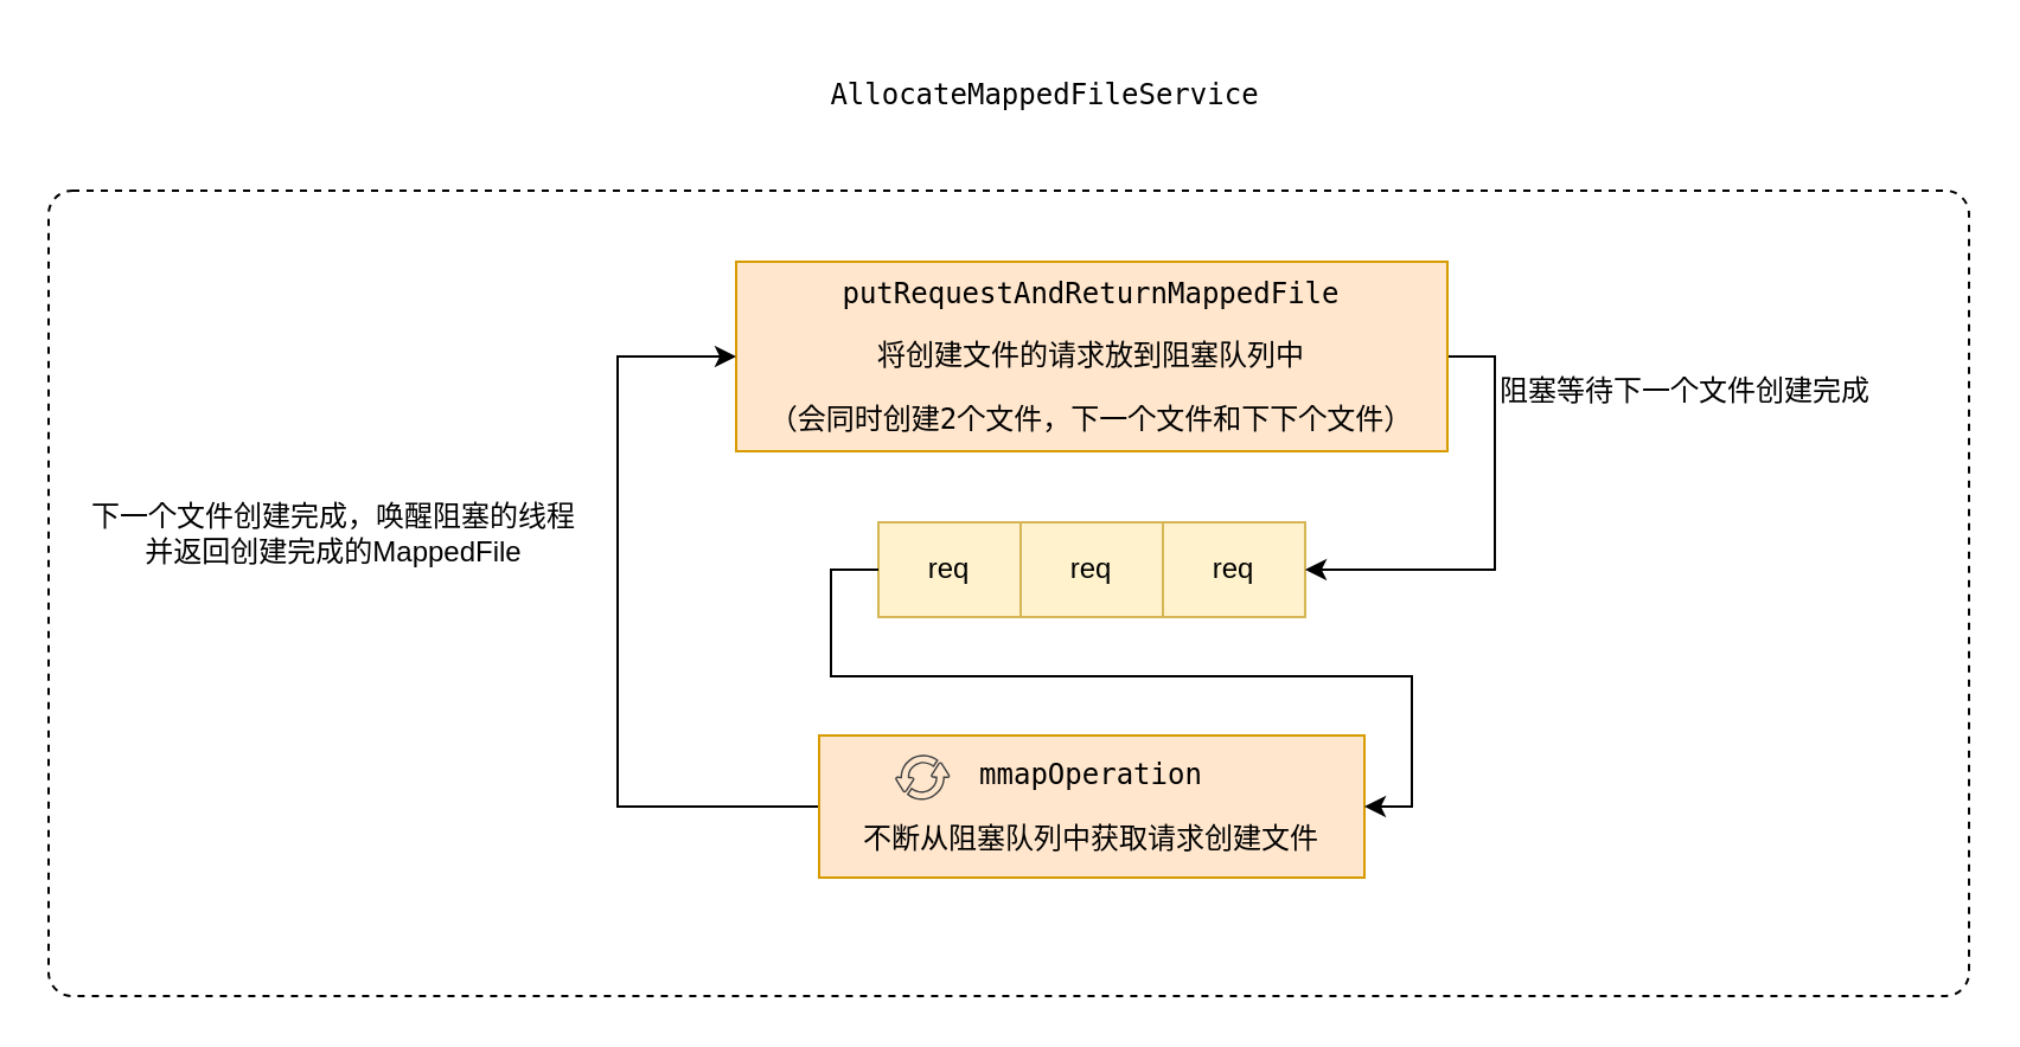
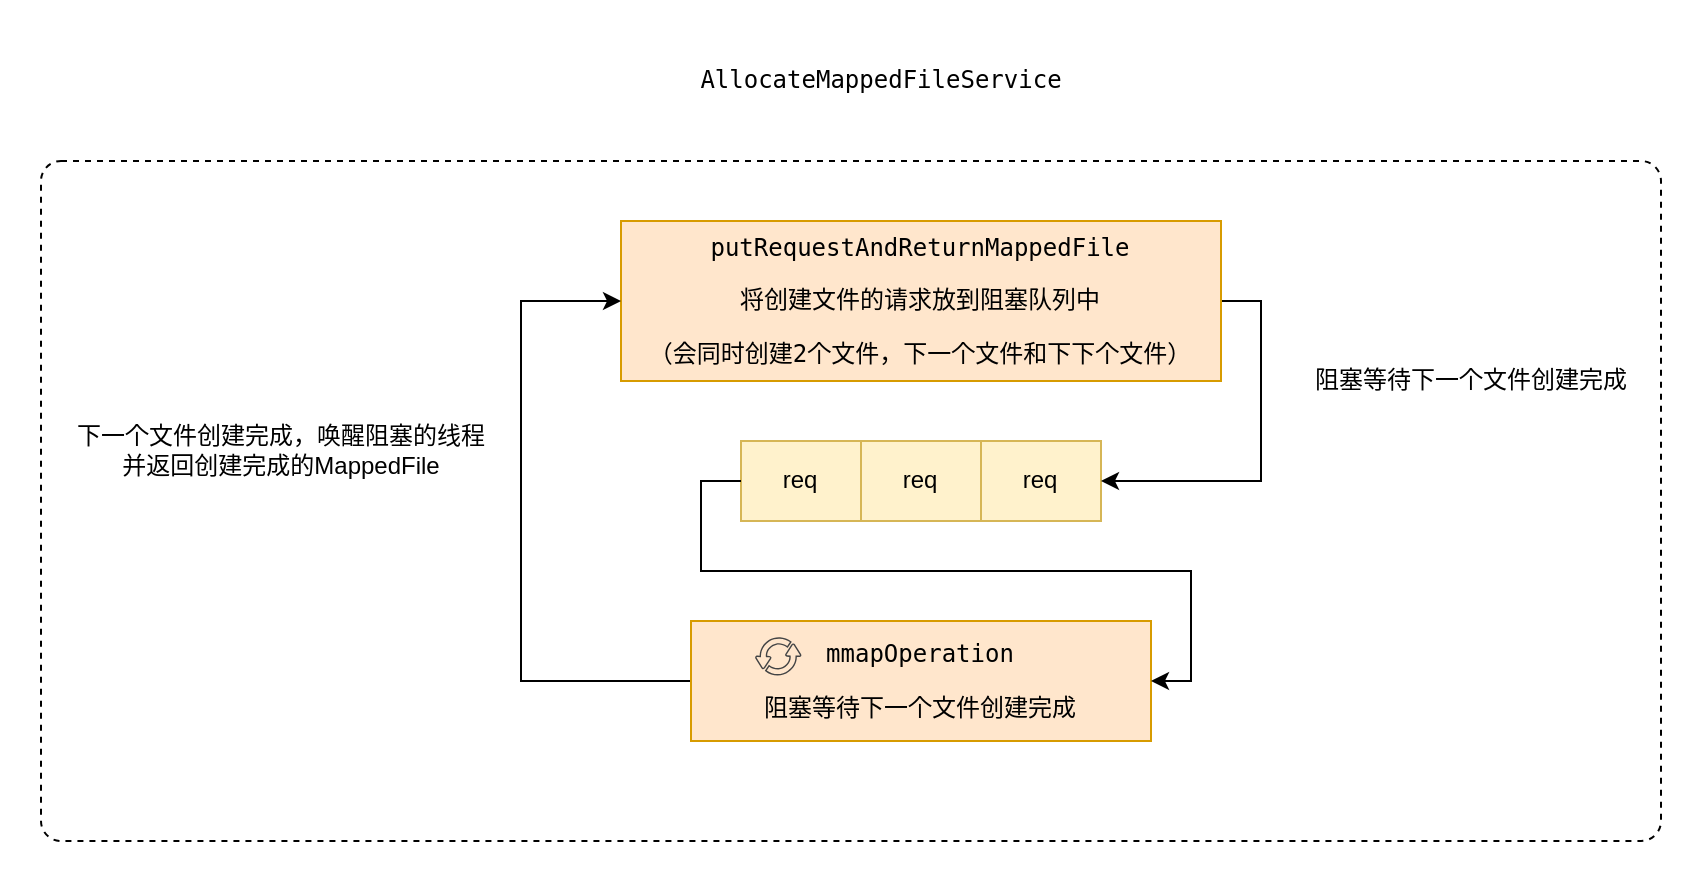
- <mxCell id="13" value="阻塞等待下一个文件创建完成" style="text;html=1;align=center;verticalAlign=middle;resizable=0;points=[];autosize=1;strokeColor=none;fillColor=none;" vertex="1" parent="1"><mxGeometry x="625" y="155" width="170" height="20" as="geometry" /></mxCell>
+ <mxCell id="13" value="阻塞等待下一个文件创建完成" style="text;html=1;align=center;verticalAlign=middle;resizable=0;points=[];autosize=1;strokeColor=none;fillColor=none;" vertex="1" parent="1"><mxGeometry x="650" y="180" width="170" height="20" as="geometry" /></mxCell>
- <mxCell id="12" value="&lt;pre&gt;&lt;pre&gt;&lt;pre&gt;mmapOperation&lt;/pre&gt;&lt;/pre&gt;&lt;pre&gt;不断从阻塞队列中获取请求创建文件&lt;/pre&gt;&lt;/pre&gt;" style="rounded=0;whiteSpace=wrap;html=1;fillColor=#ffe6cc;strokeColor=#d79b00;" vertex="1" parent="1"><mxGeometry x="345" y="310" width="230" height="60" as="geometry" /></mxCell>
+ <mxCell id="12" value="&lt;pre&gt;&lt;pre&gt;&lt;pre&gt;mmapOperation&lt;/pre&gt;&lt;/pre&gt;&lt;pre&gt;阻塞等待下一个文件创建完成&lt;/pre&gt;&lt;/pre&gt;" style="rounded=0;whiteSpace=wrap;html=1;fillColor=#ffe6cc;strokeColor=#d79b00;" vertex="1" parent="1"><mxGeometry x="345" y="310" width="230" height="60" as="geometry" /></mxCell>
